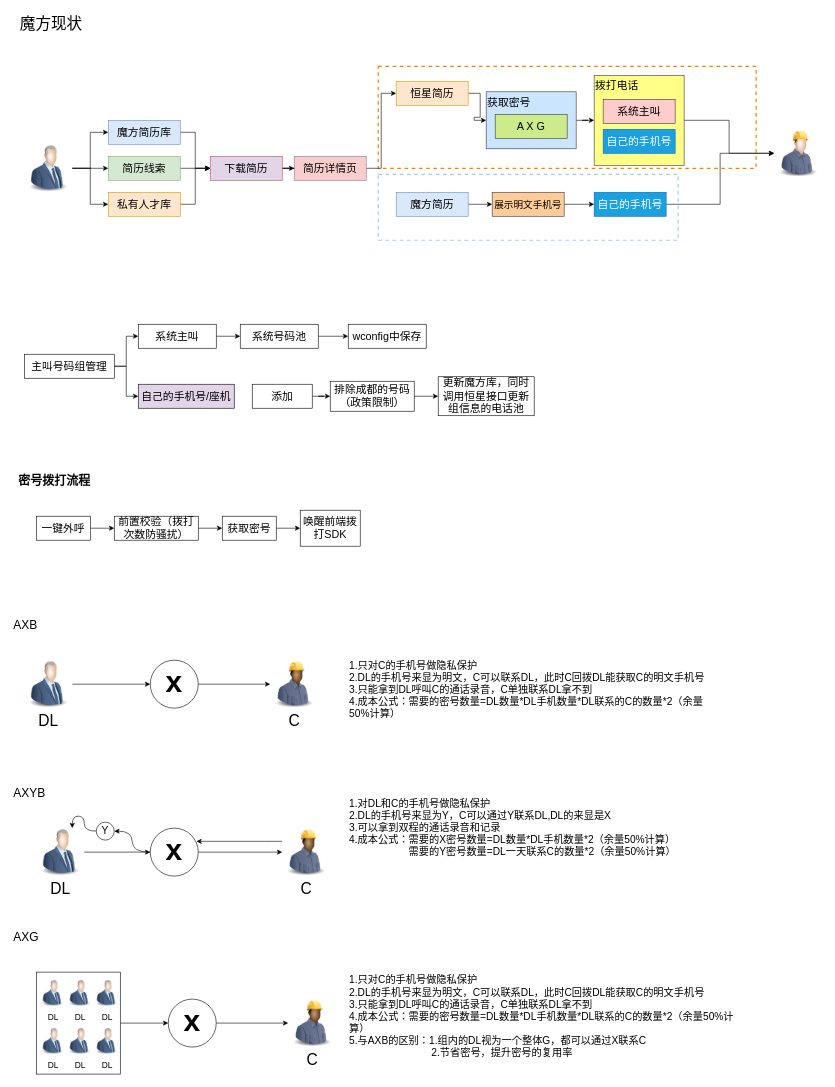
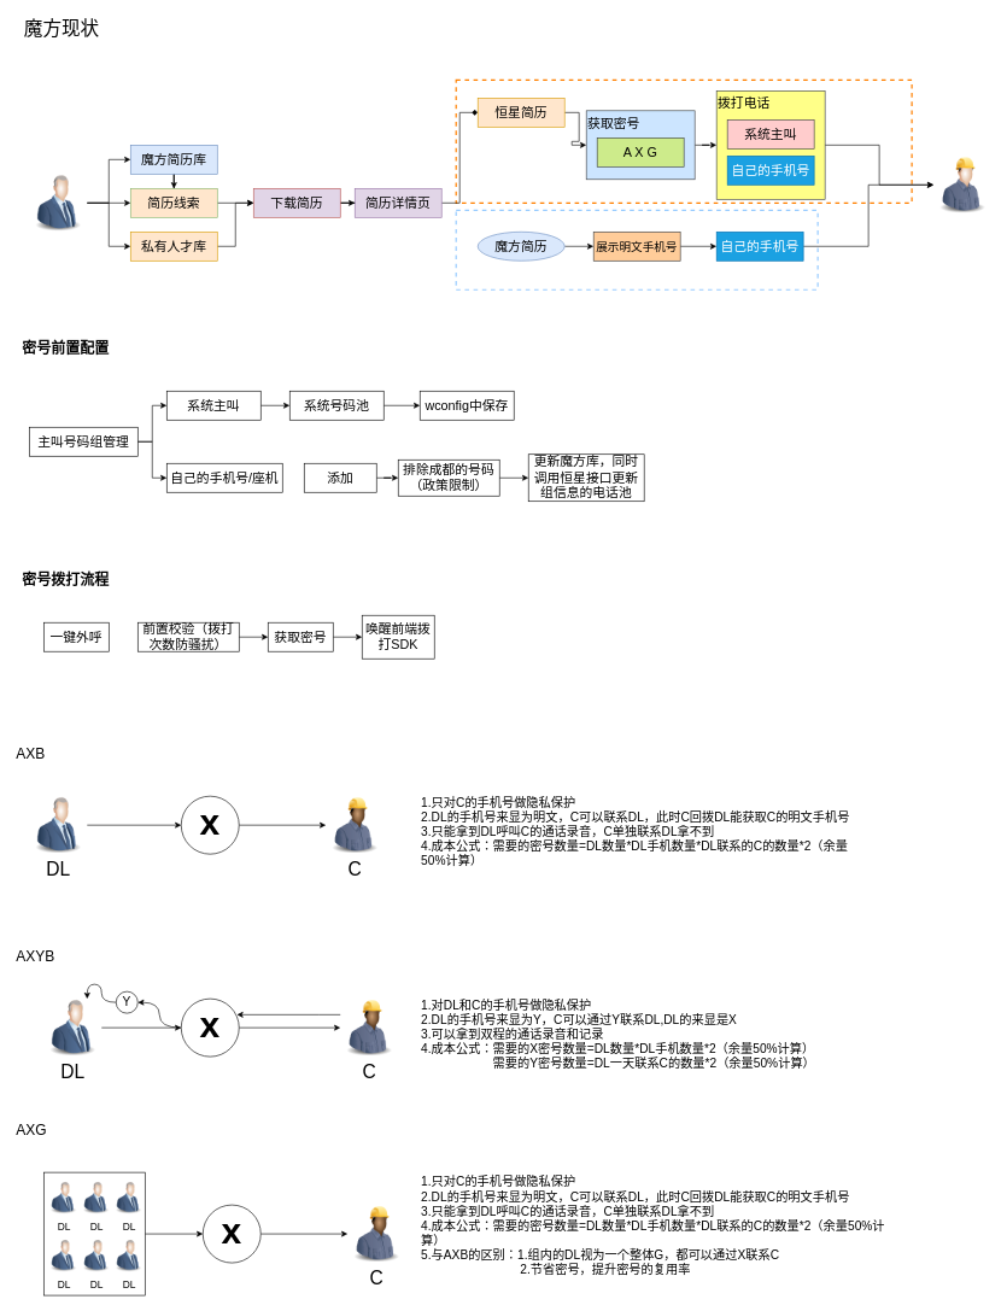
- <mxCell id="17" style="edgeStyle=orthogonalEdgeStyle;rounded=0;orthogonalLoop=1;jettySize=auto;html=1;entryX=0;entryY=0.5;entryDx=0;entryDy=0;" parent="1" source="18" target="20" edge="1"><mxGeometry relative="1" as="geometry" /></mxCell>
+ <mxCell id="17" style="edgeStyle=orthogonalEdgeStyle;rounded=0;orthogonalLoop=1;jettySize=auto;html=1;entryX=0;entryY=0.5;entryDx=0;entryDy=0;endArrow=diamond;" parent="1" source="18" target="20" edge="1"><mxGeometry relative="1" as="geometry" /></mxCell>
- <mxCell id="9" style="edgeStyle=orthogonalEdgeStyle;rounded=0;orthogonalLoop=1;jettySize=auto;html=1;entryX=0;entryY=0.5;entryDx=0;entryDy=0;" parent="1" source="10" target="24" edge="1"><mxGeometry relative="1" as="geometry" /></mxCell>
+ <mxCell id="9" style="edgeStyle=orthogonalEdgeStyle;rounded=0;orthogonalLoop=1;jettySize=auto;html=1;" parent="1" source="10" target="39" edge="1"><mxGeometry relative="1" as="geometry" /></mxCell>
- <mxCell id="39" value="简历线索" style="rounded=0;whiteSpace=wrap;html=1;fontSize=18;fillColor=#d5e8d4;strokeColor=#82b366;" parent="1" vertex="1"><mxGeometry x="180" y="260" width="120" height="40" as="geometry" /></mxCell>
+ <mxCell id="39" value="简历线索" style="rounded=0;whiteSpace=wrap;html=1;fontSize=18;fillColor=#ffe6cc;strokeColor=#82b366;" parent="1" vertex="1"><mxGeometry x="180" y="260" width="120" height="40" as="geometry" /></mxCell>
- <mxCell id="18" value="简历详情页" style="rounded=0;whiteSpace=wrap;html=1;fontSize=18;fillColor=#f8cecc;strokeColor=#9673a6;" parent="1" vertex="1"><mxGeometry x="490" y="260" width="120" height="40" as="geometry" /></mxCell>
+ <mxCell id="18" value="简历详情页" style="rounded=0;whiteSpace=wrap;html=1;fontSize=18;fillColor=#e1d5e7;strokeColor=#9673a6;" parent="1" vertex="1"><mxGeometry x="490" y="260" width="120" height="40" as="geometry" /></mxCell>
- <mxCell id="22" value="魔方简历" style="rounded=0;whiteSpace=wrap;html=1;fontSize=18;fillColor=#dae8fc;strokeColor=#6c8ebf;" parent="1" vertex="1"><mxGeometry x="660" y="320" width="120" height="40" as="geometry" /></mxCell>
+ <mxCell id="22" value="魔方简历" style="ellipse;whiteSpace=wrap;html=1;fontSize=18;fillColor=#dae8fc;strokeColor=#6c8ebf;" parent="1" vertex="1"><mxGeometry x="660" y="320" width="120" height="40" as="geometry" /></mxCell>
+ <mxCell id="51" value="密号前置配置" style="text;html=1;align=center;verticalAlign=middle;resizable=0;points=[];autosize=1;strokeColor=none;fillColor=none;fontSize=20;fontStyle=1" parent="1" vertex="1"><mxGeometry x="20" y="460" width="140" height="40" as="geometry" /></mxCell>
- <mxCell id="42" value="自己的手机号/座机" style="rounded=0;whiteSpace=wrap;html=1;fontSize=18;fillColor=#e1d5e7;" parent="1" vertex="1"><mxGeometry x="230" y="640" width="160" height="40" as="geometry" /></mxCell>
+ <mxCell id="42" value="自己的手机号/座机" style="rounded=0;whiteSpace=wrap;html=1;fontSize=18;" parent="1" vertex="1"><mxGeometry x="230" y="640" width="160" height="40" as="geometry" /></mxCell>
- <mxCell id="53" value="" style="edgeStyle=orthogonalEdgeStyle;rounded=0;orthogonalLoop=1;jettySize=auto;html=1;" parent="1" source="54" target="56" edge="1"><mxGeometry relative="1" as="geometry" /></mxCell>
- <mxCell id="78" value="1.对DL和C的手机号做隐私保护&lt;br style=&quot;font-size: 17px;&quot;&gt;2.DL的手机号来显为Y，C可以通过Y联系DL,DL的来显是X&lt;br&gt;3.可以拿到双程的通话录音和记录&lt;div&gt;4.成本公式：需要的X密号数量=DL数量*DL手机数量*2（余量50%计算）&lt;br&gt;&amp;nbsp; &amp;nbsp; &amp;nbsp; &amp;nbsp; &amp;nbsp; &amp;nbsp; &amp;nbsp; &amp;nbsp; &amp;nbsp; &amp;nbsp; &amp;nbsp;需要的Y密号数量=DL一天联系C的数量*2&lt;span style=&quot;background-color: initial;&quot;&gt;（余量50%计算）&lt;/span&gt;&lt;/div&gt;" style="text;html=1;align=left;verticalAlign=middle;whiteSpace=wrap;rounded=0;fontSize=17;" vertex="1" parent="1"><mxGeometry x="580" y="1330" width="580" height="100" as="geometry" /></mxCell>
+ <mxCell id="78" value="1.对DL和C的手机号做隐私保护&lt;br style=&quot;font-size: 17px;&quot;&gt;2.DL的手机号来显为Y，C可以通过Y联系DL,DL的来显是X&lt;br&gt;3.可以拿到双程的通话录音和记录&lt;div&gt;4.成本公式：需要的X密号数量=DL数量*DL手机数量*2（余量50%计算）&lt;br&gt;&amp;nbsp; &amp;nbsp; &amp;nbsp; &amp;nbsp; &amp;nbsp; &amp;nbsp; &amp;nbsp; &amp;nbsp; &amp;nbsp; &amp;nbsp; &amp;nbsp;需要的Y密号数量=DL一天联系C的数量*2&lt;span style=&quot;background-color: initial;&quot;&gt;（余量50%计算）&lt;/span&gt;&lt;/div&gt;" style="text;html=1;align=left;verticalAlign=middle;whiteSpace=wrap;rounded=0;fontSize=17;" vertex="1" parent="1"><mxGeometry x="580" y="1380" width="580" height="100" as="geometry" /></mxCell>
